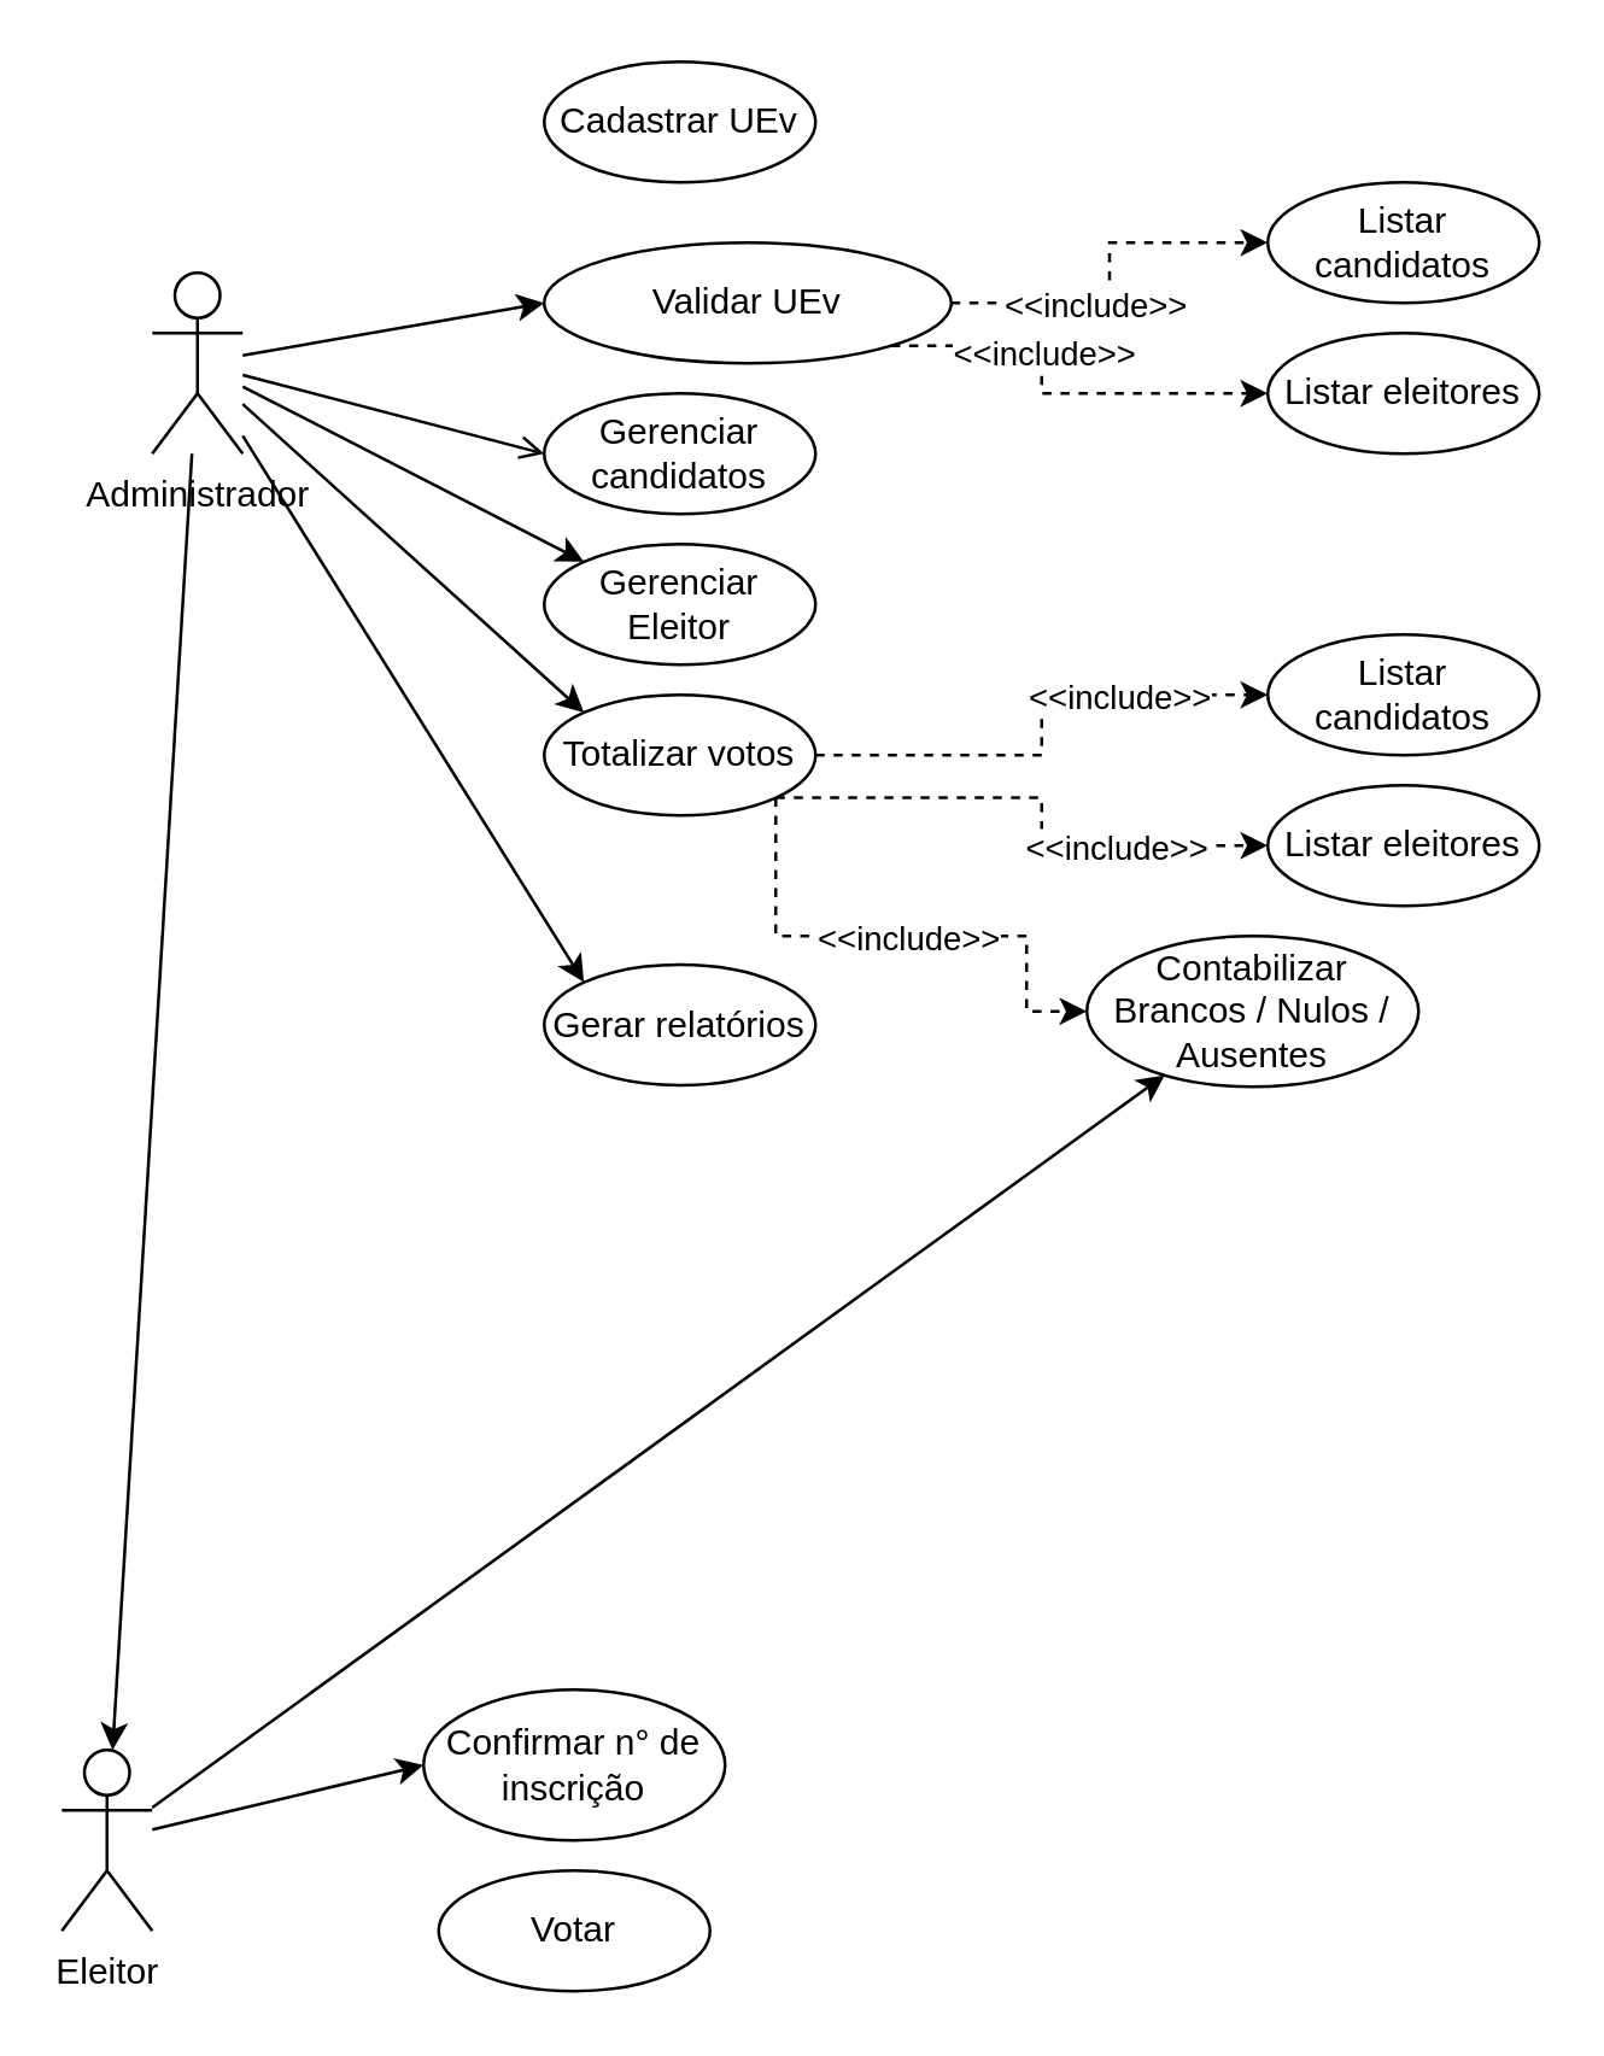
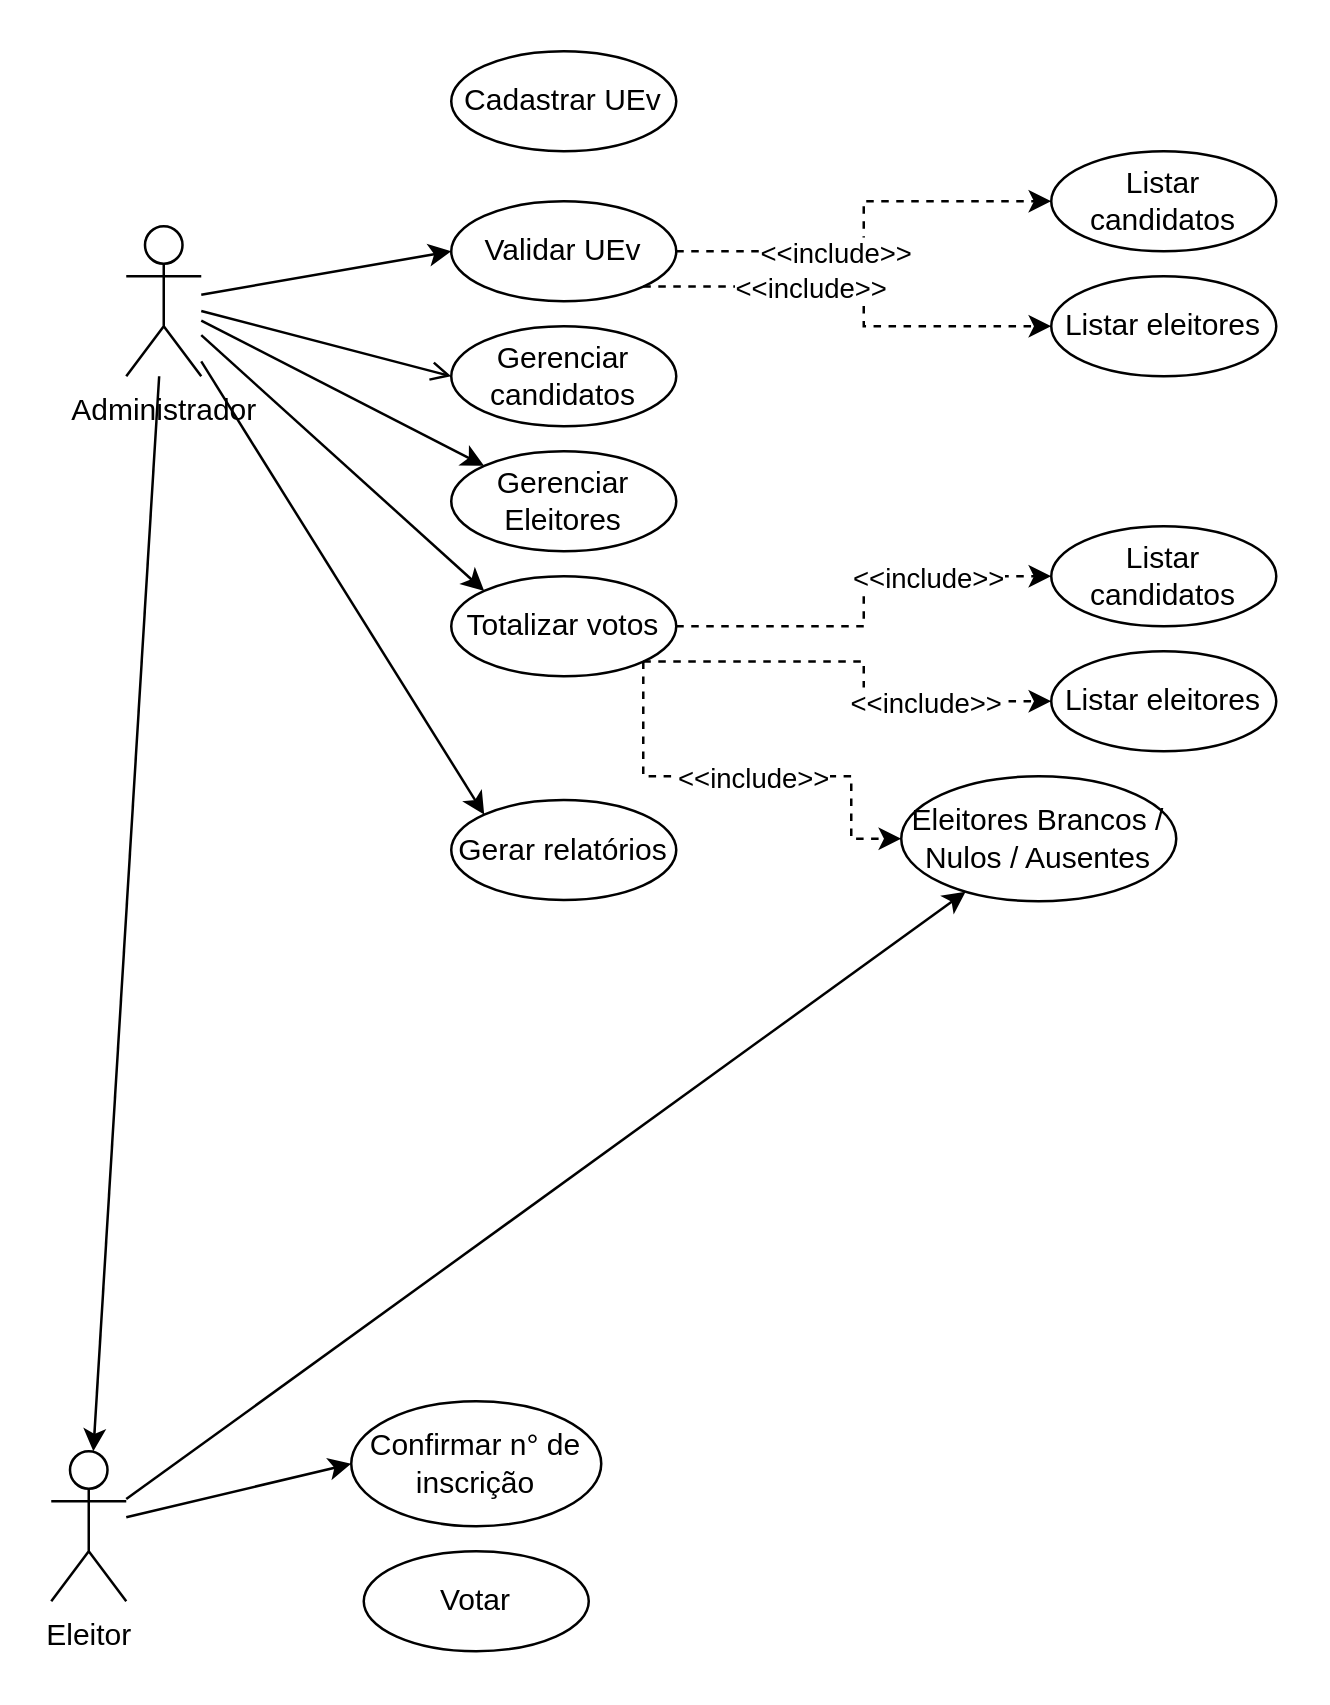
- <mxCell id="5" value="Validar UEv" style="ellipse;whiteSpace=wrap;html=1;" vertex="1" parent="1"><mxGeometry x="180" y="80" width="135" height="40" as="geometry" /></mxCell>
+ <mxCell id="5" value="Validar UEv" style="ellipse;whiteSpace=wrap;html=1;" vertex="1" parent="1"><mxGeometry x="180" y="80" width="90" height="40" as="geometry" /></mxCell>
- <mxCell id="7" value="Gerenciar Eleitor" style="ellipse;whiteSpace=wrap;html=1;" vertex="1" parent="1"><mxGeometry x="180" y="180" width="90" height="40" as="geometry" /></mxCell>
+ <mxCell id="7" value="Gerenciar Eleitores" style="ellipse;whiteSpace=wrap;html=1;" vertex="1" parent="1"><mxGeometry x="180" y="180" width="90" height="40" as="geometry" /></mxCell>
- <mxCell id="27" value="Contabilizar Brancos / Nulos / Ausentes" style="ellipse;whiteSpace=wrap;html=1;" vertex="1" parent="1"><mxGeometry x="360" y="310" width="110" height="50" as="geometry" /></mxCell>
+ <mxCell id="27" value="Eleitores Brancos / Nulos / Ausentes" style="ellipse;whiteSpace=wrap;html=1;" vertex="1" parent="1"><mxGeometry x="360" y="310" width="110" height="50" as="geometry" /></mxCell>
